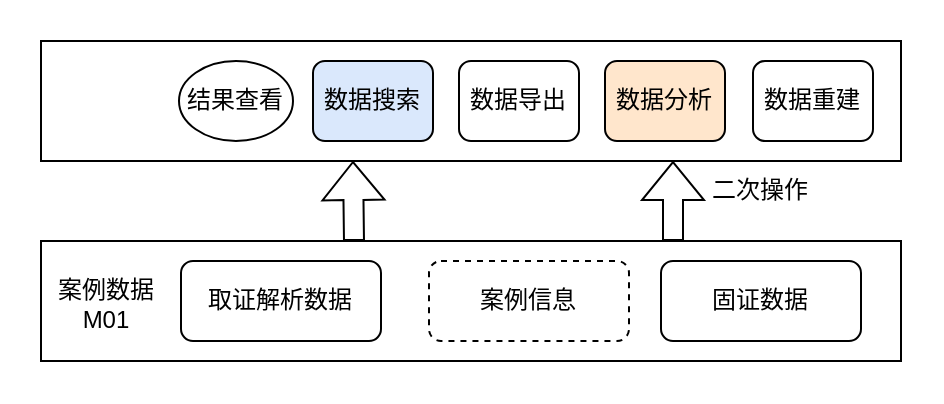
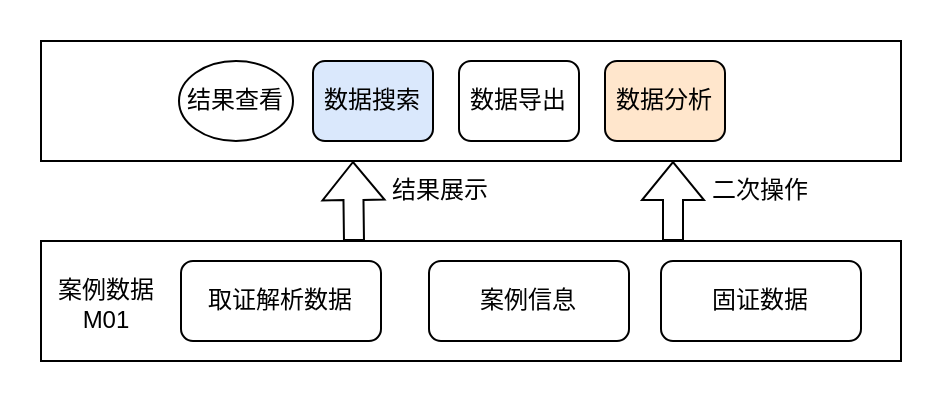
- <mxCell id="14" value="数据重建" style="rounded=1;whiteSpace=wrap;html=1;" vertex="1" parent="1"><mxGeometry x="376" y="30" width="60" height="40" as="geometry" /></mxCell>
+ <mxCell id="15" value="结果展示" style="text;html=1;align=center;verticalAlign=middle;whiteSpace=wrap;rounded=0;" vertex="1" parent="1"><mxGeometry x="190" y="80" width="60" height="30" as="geometry" /></mxCell>
- <mxCell id="7" value="案例信息" style="rounded=1;whiteSpace=wrap;html=1;dashed=1;" vertex="1" parent="1"><mxGeometry x="214" y="130" width="100" height="40" as="geometry" /></mxCell>
+ <mxCell id="7" value="案例信息" style="rounded=1;whiteSpace=wrap;html=1;" vertex="1" parent="1"><mxGeometry x="214" y="130" width="100" height="40" as="geometry" /></mxCell>
